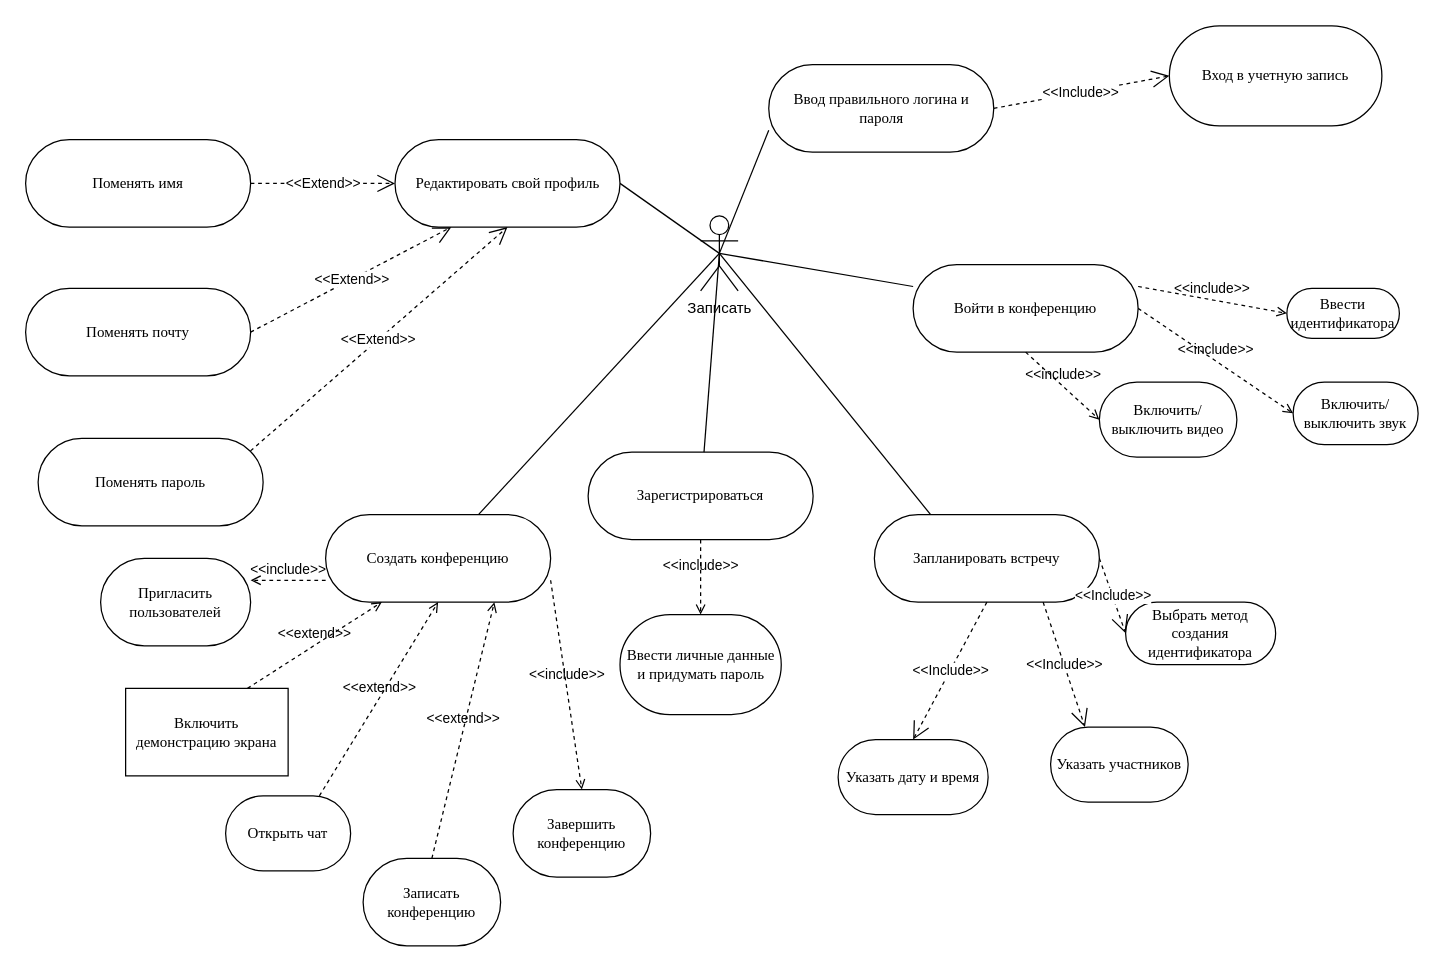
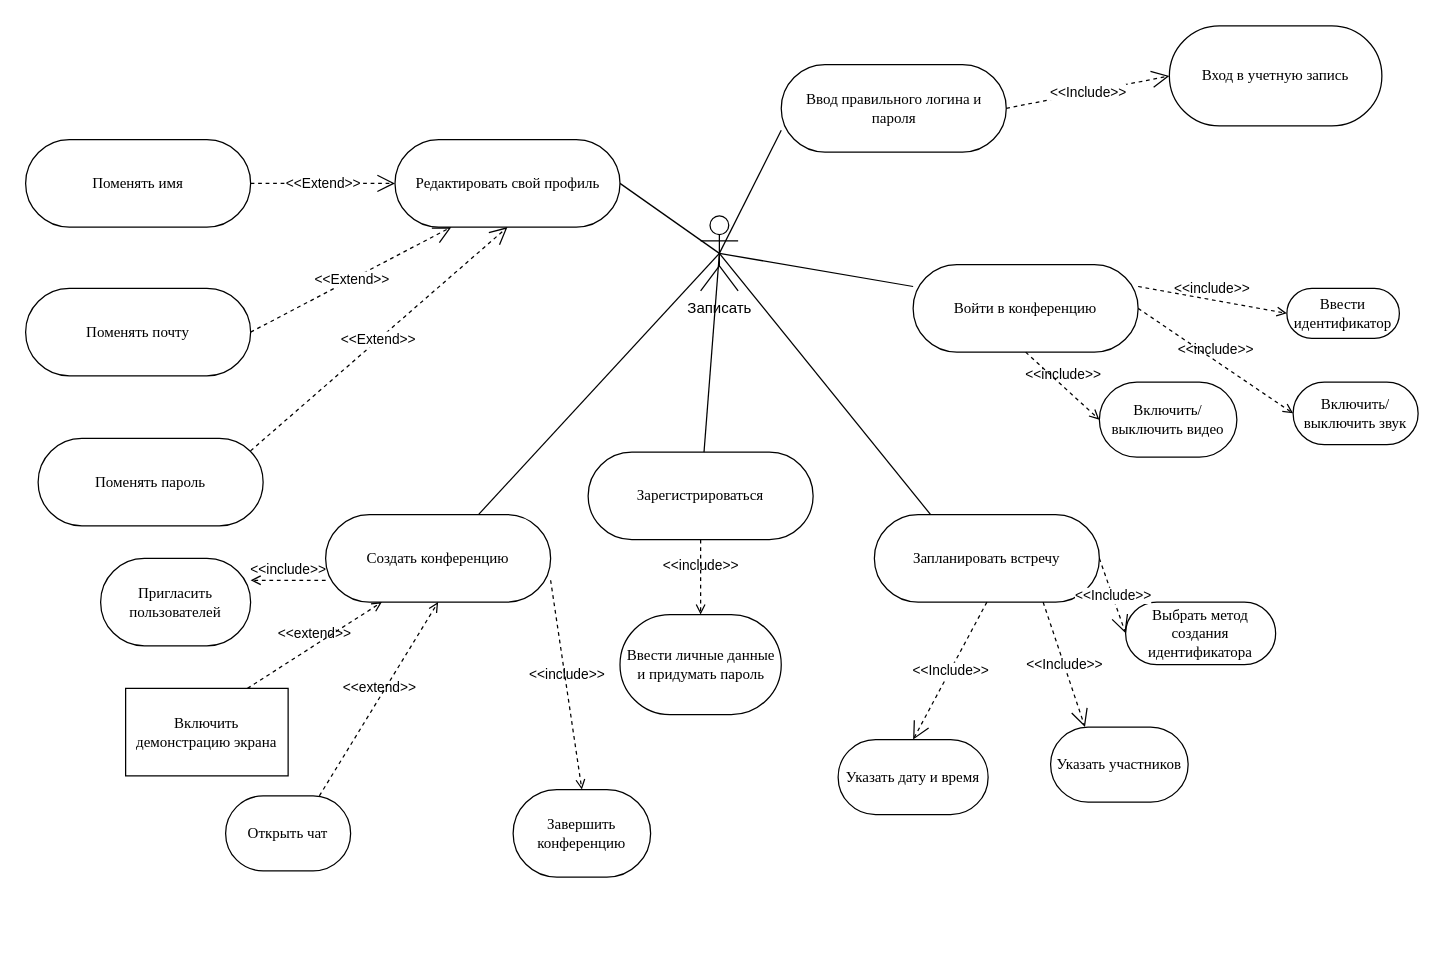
- <mxCell id="3" value="Ввод правильного логина и пароля" style="rounded=1;whiteSpace=wrap;html=1;shadow=0;comic=0;labelBackgroundColor=none;strokeWidth=1;fontFamily=Verdana;fontSize=12;align=center;arcSize=50;" vertex="1" parent="1"><mxGeometry x="614.5" y="51" width="180" height="70" as="geometry" /></mxCell>
+ <mxCell id="3" value="Ввод правильного логина и пароля" style="rounded=1;whiteSpace=wrap;html=1;shadow=0;comic=0;labelBackgroundColor=none;strokeWidth=1;fontFamily=Verdana;fontSize=12;align=center;arcSize=50;" vertex="1" parent="1"><mxGeometry x="624.5" y="51" width="180" height="70" as="geometry" /></mxCell>
- <mxCell id="7" value="&lt;font style=&quot;vertical-align: inherit;&quot;&gt;&lt;font style=&quot;vertical-align: inherit;&quot;&gt;Ввести идентификатора&lt;/font&gt;&lt;/font&gt;" style="rounded=1;whiteSpace=wrap;html=1;shadow=0;comic=0;labelBackgroundColor=none;strokeWidth=1;fontFamily=Verdana;fontSize=12;align=center;arcSize=50;" vertex="1" parent="1"><mxGeometry x="1029" y="230" width="90" height="40" as="geometry" /></mxCell>
+ <mxCell id="7" value="&lt;font style=&quot;vertical-align: inherit;&quot;&gt;&lt;font style=&quot;vertical-align: inherit;&quot;&gt;Ввести идентификатор&lt;/font&gt;&lt;/font&gt;" style="rounded=1;whiteSpace=wrap;html=1;shadow=0;comic=0;labelBackgroundColor=none;strokeWidth=1;fontFamily=Verdana;fontSize=12;align=center;arcSize=50;" vertex="1" parent="1"><mxGeometry x="1029" y="230" width="90" height="40" as="geometry" /></mxCell>
- <mxCell id="39" value="&amp;lt;&amp;lt;extend&amp;gt;&amp;gt;" style="html=1;verticalAlign=bottom;labelBackgroundColor=none;endArrow=open;endFill=0;dashed=1;rounded=0;exitX=0.5;exitY=0;exitDx=0;exitDy=0;entryX=0.75;entryY=1;entryDx=0;entryDy=0;" edge="1" parent="1" source="33" target="18"><mxGeometry width="160" relative="1" as="geometry"><mxPoint x="150" y="491" as="sourcePoint" /><mxPoint x="310" y="491" as="targetPoint" /></mxGeometry></mxCell>
- <mxCell id="33" value="&lt;font style=&quot;vertical-align: inherit;&quot;&gt;&lt;font style=&quot;vertical-align: inherit;&quot;&gt;Записать конференцию&lt;/font&gt;&lt;/font&gt;" style="rounded=1;whiteSpace=wrap;html=1;shadow=0;comic=0;labelBackgroundColor=none;strokeWidth=1;fontFamily=Verdana;fontSize=12;align=center;arcSize=50;" vertex="1" parent="1"><mxGeometry x="290" y="686" width="110" height="70" as="geometry" /></mxCell>
